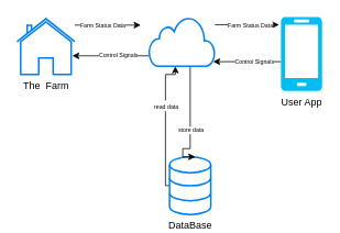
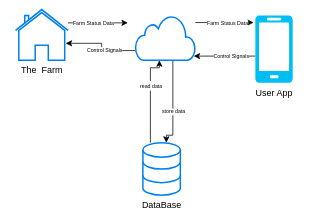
- <mxCell id="17" value="The&amp;nbsp; Farm" style="html=1;verticalLabelPosition=bottom;align=center;labelBackgroundColor=#ffffff;verticalAlign=top;strokeWidth=2;strokeColor=#0080F0;shadow=0;dashed=0;shape=mxgraph.ios7.icons.home;" parent="1" vertex="1"><mxGeometry x="20" y="22.25" width="70" height="67.75" as="geometry" /></mxCell>
+ <mxCell id="17" value="The&amp;nbsp; Farm" style="html=1;verticalLabelPosition=bottom;align=center;labelBackgroundColor=#ffffff;verticalAlign=top;strokeWidth=2;strokeColor=#0080F0;shadow=0;dashed=0;shape=mxgraph.ios7.icons.home;" parent="1" vertex="1"><mxGeometry x="20" y="12.25" width="70" height="67.75" as="geometry" /></mxCell>
- <mxCell id="4" value="DataBase" style="html=1;verticalLabelPosition=bottom;align=center;labelBackgroundColor=#ffffff;verticalAlign=top;strokeWidth=2;strokeColor=#0080F0;shadow=0;dashed=0;shape=mxgraph.ios7.icons.data;" parent="1" vertex="1"><mxGeometry x="205" y="190" width="50" height="70" as="geometry" /></mxCell>
+ <mxCell id="4" value="DataBase" style="html=1;verticalLabelPosition=bottom;align=center;labelBackgroundColor=#ffffff;verticalAlign=top;strokeWidth=2;strokeColor=#0080F0;shadow=0;dashed=0;shape=mxgraph.ios7.icons.data;" parent="1" vertex="1"><mxGeometry x="190" y="190" width="50" height="70" as="geometry" /></mxCell>
